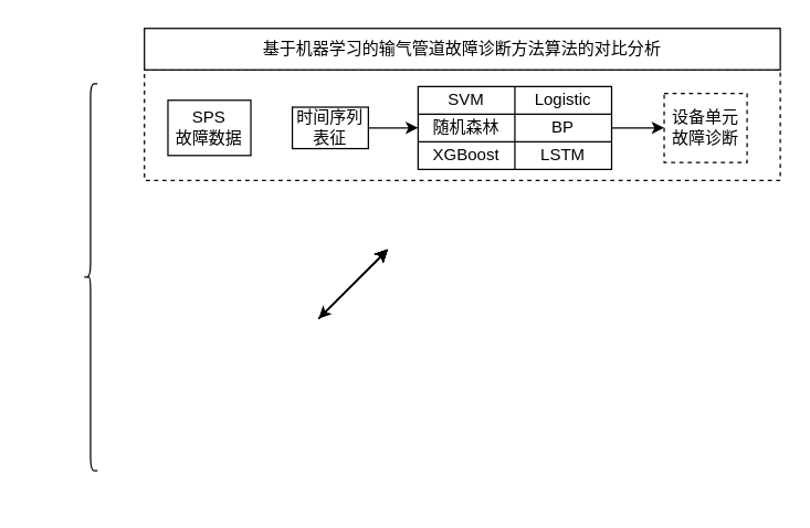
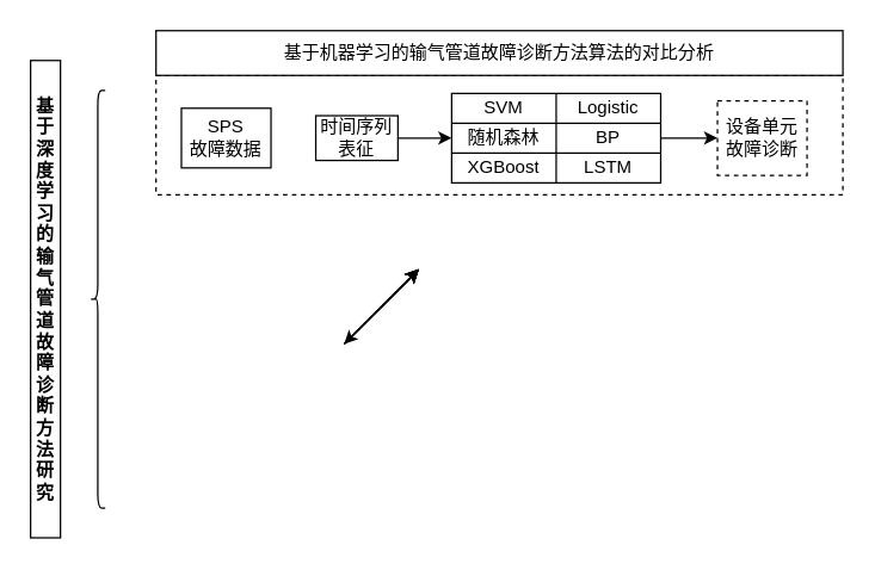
+ <mxCell id="2" value="&lt;p align=&quot;center&quot; class=&quot;MsoNormal&quot;&gt;&lt;b&gt;基于深度学习的输气管道故障诊断方法研&lt;/b&gt;&lt;b style=&quot;background-color: initial;&quot;&gt;究&lt;/b&gt;&lt;/p&gt;" style="rounded=0;whiteSpace=wrap;html=1;" vertex="1" parent="1"><mxGeometry x="20" y="40" width="20" height="320" as="geometry" /></mxCell>
